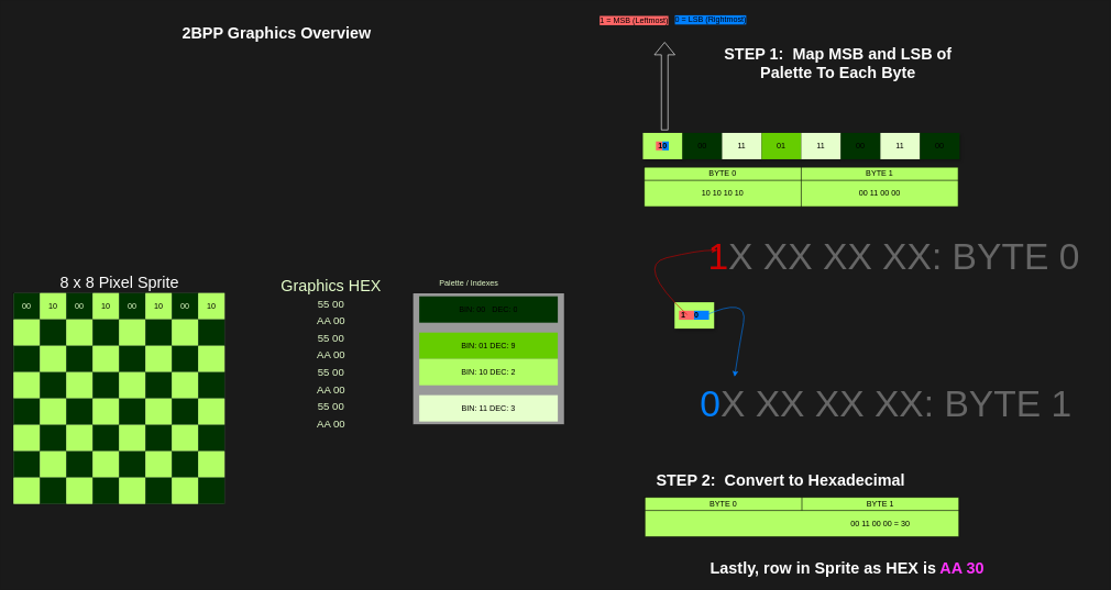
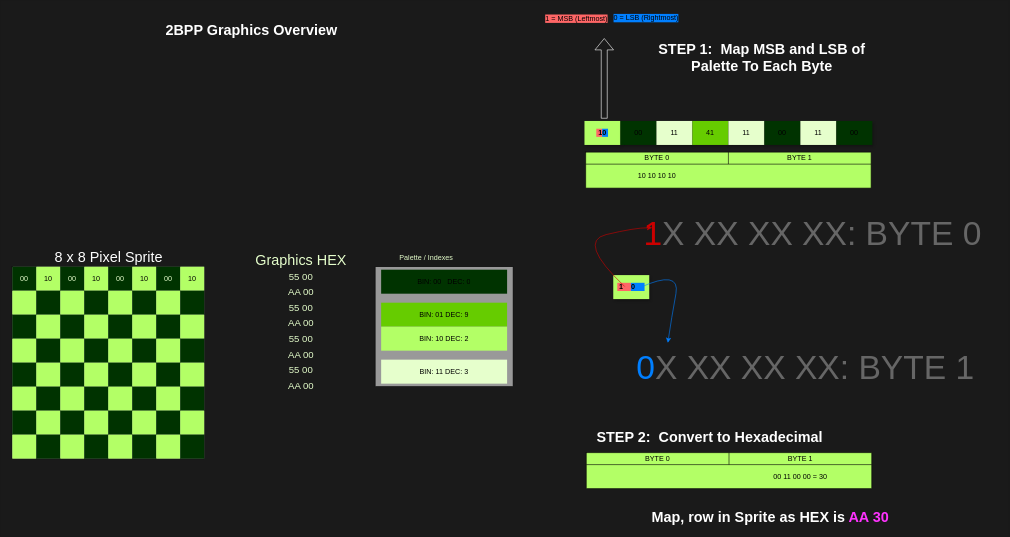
- <mxCell id="85" value="&lt;span&gt;01&lt;/span&gt;" style="shape=partialRectangle;html=1;whiteSpace=wrap;connectable=0;top=0;left=0;bottom=0;right=0;overflow=hidden;pointerEvents=1;shadow=1;sketch=0;strokeWidth=8;fillColor=#66CC00;" vertex="1" parent="1"><mxGeometry x="1154" y="201" width="60" height="40" as="geometry" /></mxCell>
+ <mxCell id="85" value="&lt;span&gt;41&lt;/span&gt;" style="shape=partialRectangle;html=1;whiteSpace=wrap;connectable=0;top=0;left=0;bottom=0;right=0;overflow=hidden;pointerEvents=1;shadow=1;sketch=0;strokeWidth=8;fillColor=#66CC00;" vertex="1" parent="1"><mxGeometry x="1154" y="201" width="60" height="40" as="geometry" /></mxCell>
- <mxCell id="95" value="00 11 00 00" style="shape=partialRectangle;html=1;whiteSpace=wrap;connectable=0;fillColor=none;top=0;left=0;bottom=0;right=0;overflow=hidden;pointerEvents=1;" vertex="1" parent="93"><mxGeometry x="238" width="238" height="40" as="geometry" /></mxCell>
- <mxCell id="123" value="Lastly, row in Sprite as HEX is &lt;font color=&quot;#ff33ff&quot;&gt;AA 30&lt;/font&gt;" style="text;html=1;strokeColor=none;fillColor=none;align=center;verticalAlign=middle;whiteSpace=wrap;rounded=0;fontStyle=1;fontColor=#FFFFFF;fontSize=24;" vertex="1" parent="1"><mxGeometry x="1071" y="850" width="426" height="23" as="geometry" /></mxCell>
+ <mxCell id="123" value="Map, row in Sprite as HEX is &lt;font color=&quot;#ff33ff&quot;&gt;AA 30&lt;/font&gt;" style="text;html=1;strokeColor=none;fillColor=none;align=center;verticalAlign=middle;whiteSpace=wrap;rounded=0;fontStyle=1;fontColor=#FFFFFF;fontSize=24;" vertex="1" parent="1"><mxGeometry x="1071" y="850" width="426" height="23" as="geometry" /></mxCell>
